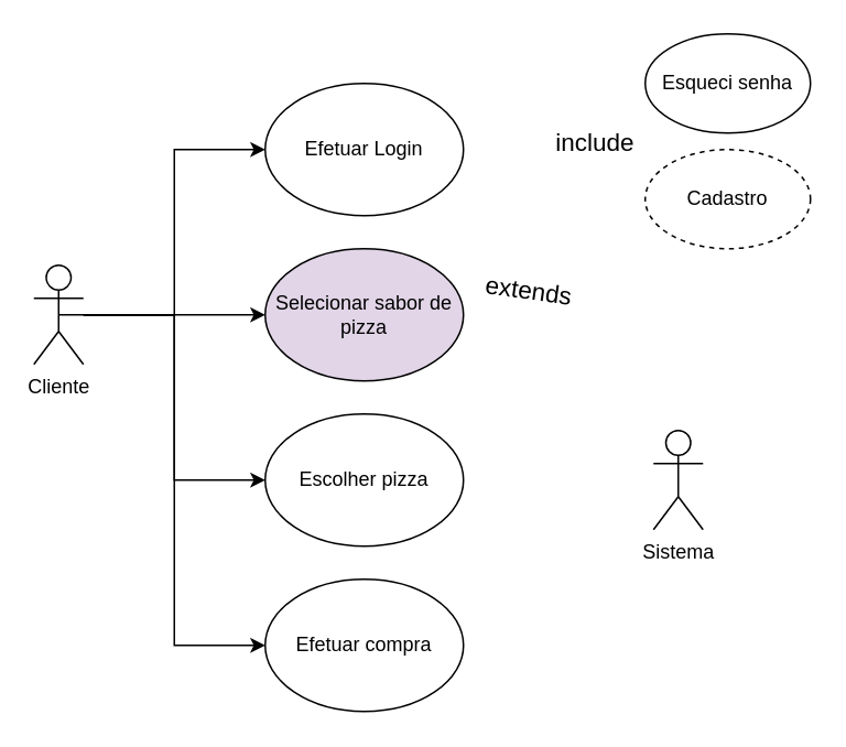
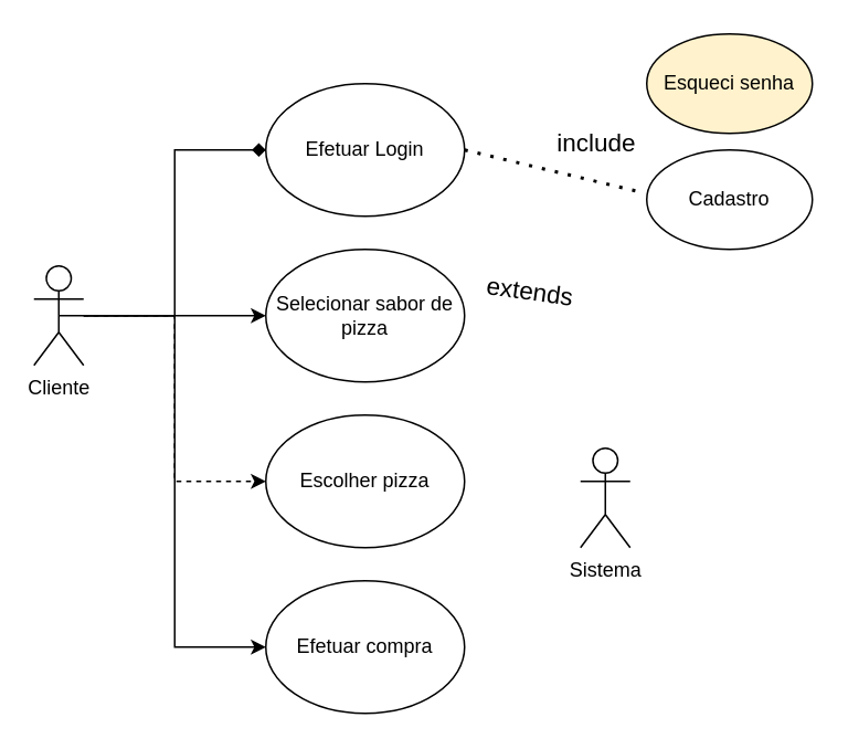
- <mxCell id="12" value="Esqueci senha" style="ellipse;whiteSpace=wrap;html=1;" vertex="1" parent="1"><mxGeometry x="390" y="20" width="100" height="60" as="geometry" /></mxCell>
+ <mxCell id="12" value="Esqueci senha" style="ellipse;whiteSpace=wrap;html=1;fillColor=#fff2cc;" vertex="1" parent="1"><mxGeometry x="390" y="20" width="100" height="60" as="geometry" /></mxCell>
- <mxCell id="2" style="edgeStyle=orthogonalEdgeStyle;rounded=0;orthogonalLoop=1;jettySize=auto;html=1;entryX=0;entryY=0.5;entryDx=0;entryDy=0;" edge="1" parent="1" source="6" target="7"><mxGeometry relative="1" as="geometry" /></mxCell>
+ <mxCell id="2" style="edgeStyle=orthogonalEdgeStyle;rounded=0;orthogonalLoop=1;jettySize=auto;html=1;entryX=0;entryY=0.5;entryDx=0;entryDy=0;endArrow=diamond;" edge="1" parent="1" source="6" target="7"><mxGeometry relative="1" as="geometry" /></mxCell>
+ <mxCell id="15" value="" style="endArrow=none;dashed=1;html=1;dashPattern=1 3;strokeWidth=2;rounded=0;exitX=1;exitY=0.5;exitDx=0;exitDy=0;entryX=-0.033;entryY=0.425;entryDx=0;entryDy=0;entryPerimeter=0;" edge="1" parent="1" source="7" target="13"><mxGeometry width="50" height="50" relative="1" as="geometry"><mxPoint x="310" y="230" as="sourcePoint" /><mxPoint x="360" y="180" as="targetPoint" /></mxGeometry></mxCell>
- <mxCell id="13" value="Cadastro" style="ellipse;whiteSpace=wrap;html=1;dashed=1;" vertex="1" parent="1"><mxGeometry x="390" y="90" width="100" height="60" as="geometry" /></mxCell>
+ <mxCell id="13" value="Cadastro" style="ellipse;whiteSpace=wrap;html=1;" vertex="1" parent="1"><mxGeometry x="390" y="90" width="100" height="60" as="geometry" /></mxCell>
- <mxCell id="8" value="Selecionar sabor de pizza" style="ellipse;whiteSpace=wrap;html=1;fillColor=#e1d5e7;" vertex="1" parent="1"><mxGeometry x="160" y="150" width="120" height="80" as="geometry" /></mxCell>
+ <mxCell id="8" value="Selecionar sabor de pizza" style="ellipse;whiteSpace=wrap;html=1;" vertex="1" parent="1"><mxGeometry x="160" y="150" width="120" height="80" as="geometry" /></mxCell>
- <mxCell id="4" style="edgeStyle=orthogonalEdgeStyle;rounded=0;orthogonalLoop=1;jettySize=auto;html=1;entryX=0;entryY=0.5;entryDx=0;entryDy=0;" edge="1" parent="1" source="6" target="9"><mxGeometry relative="1" as="geometry" /></mxCell>
+ <mxCell id="4" style="edgeStyle=orthogonalEdgeStyle;rounded=0;orthogonalLoop=1;jettySize=auto;html=1;entryX=0;entryY=0.5;entryDx=0;entryDy=0;dashed=1;" edge="1" parent="1" source="6" target="9"><mxGeometry relative="1" as="geometry" /></mxCell>
- <mxCell id="10" value="Sistema" style="shape=umlActor;verticalLabelPosition=bottom;verticalAlign=top;html=1;outlineConnect=0;" vertex="1" parent="1"><mxGeometry x="395" y="260" width="30" height="60" as="geometry" /></mxCell>
+ <mxCell id="10" value="Sistema" style="shape=umlActor;verticalLabelPosition=bottom;verticalAlign=top;html=1;outlineConnect=0;" vertex="1" parent="1"><mxGeometry x="350" y="270" width="30" height="60" as="geometry" /></mxCell>
